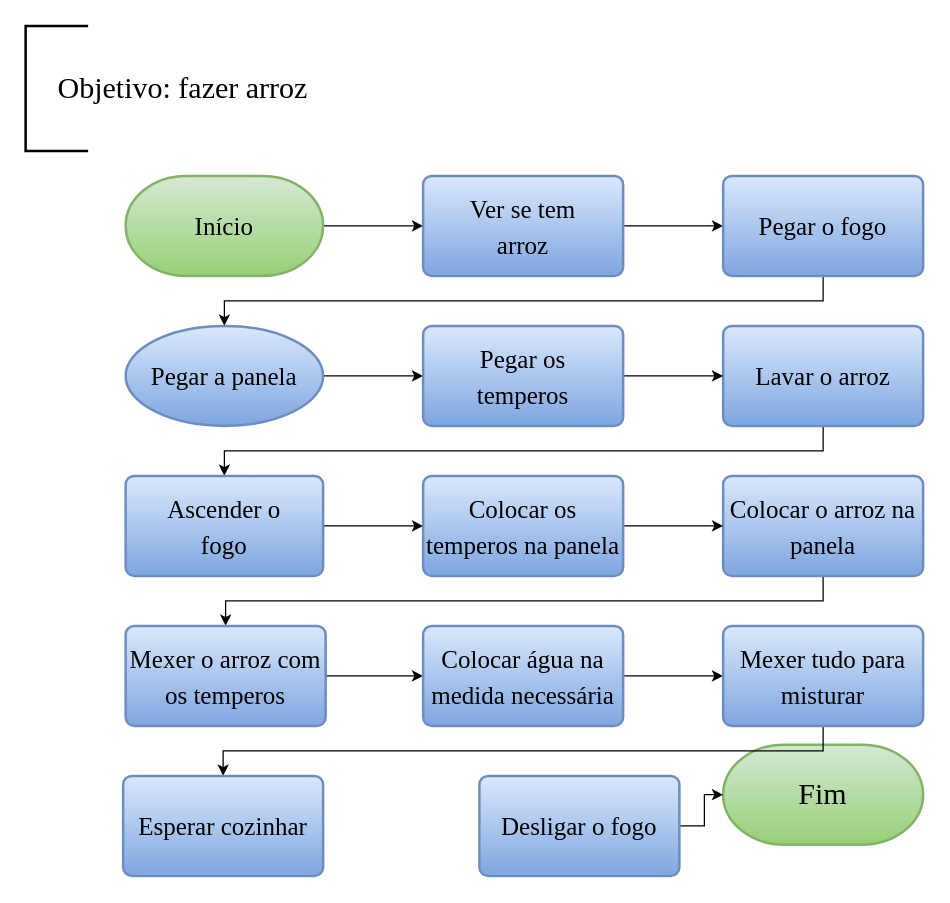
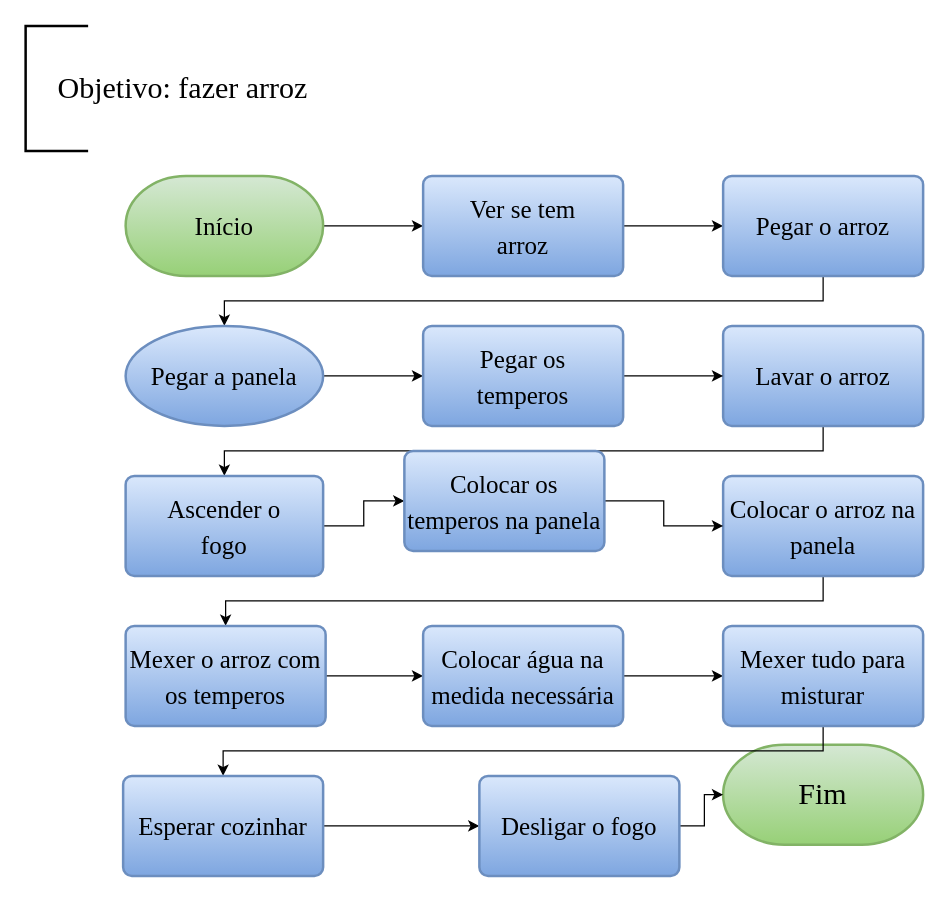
- <mxCell id="9" value="&lt;font style=&quot;font-size: 20px&quot;&gt;Pegar o fogo&lt;/font&gt;" style="rounded=1;whiteSpace=wrap;html=1;absoluteArcSize=1;arcSize=14;strokeWidth=2;shadow=0;sketch=0;fillColor=#dae8fc;fontFamily=Times New Roman;fontSize=24;strokeColor=#6c8ebf;gradientColor=#7ea6e0;fontStyle=0" vertex="1" parent="1"><mxGeometry x="578" y="140" width="160" height="80" as="geometry" /></mxCell>
+ <mxCell id="9" value="&lt;font style=&quot;font-size: 20px&quot;&gt;Pegar o arroz&lt;/font&gt;" style="rounded=1;whiteSpace=wrap;html=1;absoluteArcSize=1;arcSize=14;strokeWidth=2;shadow=0;sketch=0;fillColor=#dae8fc;fontFamily=Times New Roman;fontSize=24;strokeColor=#6c8ebf;gradientColor=#7ea6e0;fontStyle=0" vertex="1" parent="1"><mxGeometry x="578" y="140" width="160" height="80" as="geometry" /></mxCell>
- <mxCell id="21" value="&lt;font style=&quot;font-size: 20px&quot;&gt;Colocar os&lt;br&gt;temperos na panela&lt;/font&gt;" style="rounded=1;whiteSpace=wrap;html=1;absoluteArcSize=1;arcSize=14;strokeWidth=2;shadow=0;sketch=0;fillColor=#dae8fc;fontFamily=Times New Roman;fontSize=24;strokeColor=#6c8ebf;gradientColor=#7ea6e0;fontStyle=0" vertex="1" parent="1"><mxGeometry x="338" y="380" width="160" height="80" as="geometry" /></mxCell>
+ <mxCell id="21" value="&lt;font style=&quot;font-size: 20px&quot;&gt;Colocar os&lt;br&gt;temperos na panela&lt;/font&gt;" style="rounded=1;whiteSpace=wrap;html=1;absoluteArcSize=1;arcSize=14;strokeWidth=2;shadow=0;sketch=0;fillColor=#dae8fc;fontFamily=Times New Roman;fontSize=24;strokeColor=#6c8ebf;gradientColor=#7ea6e0;fontStyle=0" vertex="1" parent="1"><mxGeometry x="323" y="360" width="160" height="80" as="geometry" /></mxCell>
+ <mxCell id="28" style="edgeStyle=orthogonalEdgeStyle;rounded=0;orthogonalLoop=1;jettySize=auto;html=1;exitX=1;exitY=0.5;exitDx=0;exitDy=0;entryX=0;entryY=0.5;entryDx=0;entryDy=0;fontSize=20;" edge="1" parent="1" source="29" target="31"><mxGeometry relative="1" as="geometry" /></mxCell>
